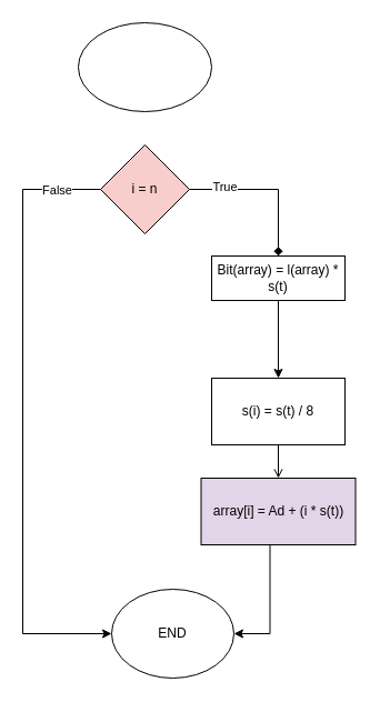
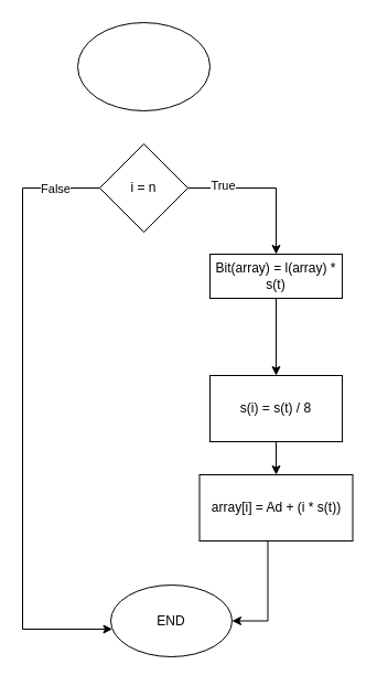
- <mxCell id="7" value="i = n" style="rhombus;whiteSpace=wrap;html=1;fillColor=#f8cecc;" vertex="1" parent="1"><mxGeometry x="90" y="130" width="80" height="80" as="geometry" /></mxCell>
+ <mxCell id="7" value="i = n" style="rhombus;whiteSpace=wrap;html=1;" vertex="1" parent="1"><mxGeometry x="90" y="130" width="80" height="80" as="geometry" /></mxCell>
- <mxCell id="3" value="" style="edgeStyle=orthogonalEdgeStyle;rounded=0;orthogonalLoop=1;jettySize=auto;html=1;endArrow=diamond;" edge="1" parent="1" source="7" target="9"><mxGeometry relative="1" as="geometry" /></mxCell>
+ <mxCell id="3" value="" style="edgeStyle=orthogonalEdgeStyle;rounded=0;orthogonalLoop=1;jettySize=auto;html=1;" edge="1" parent="1" source="7" target="9"><mxGeometry relative="1" as="geometry" /></mxCell>
- <mxCell id="10" value="" style="edgeStyle=orthogonalEdgeStyle;rounded=0;orthogonalLoop=1;jettySize=auto;html=1;endArrow=open;" edge="1" parent="1" source="11" target="13"><mxGeometry relative="1" as="geometry" /></mxCell>
+ <mxCell id="10" value="" style="edgeStyle=orthogonalEdgeStyle;rounded=0;orthogonalLoop=1;jettySize=auto;html=1;" edge="1" parent="1" source="11" target="13"><mxGeometry relative="1" as="geometry" /></mxCell>
- <mxCell id="13" value="array[i] = Ad + (i * s(t))" style="whiteSpace=wrap;html=1;fillColor=#e1d5e7;" vertex="1" parent="1"><mxGeometry x="180.5" y="430" width="139" height="60" as="geometry" /></mxCell>
+ <mxCell id="13" value="array[i] = Ad + (i * s(t))" style="whiteSpace=wrap;html=1;" vertex="1" parent="1"><mxGeometry x="180.5" y="430" width="139" height="60" as="geometry" /></mxCell>
- <mxCell id="14" value="END" style="ellipse;whiteSpace=wrap;html=1;" vertex="1" parent="1"><mxGeometry x="100" y="530" width="110" height="80" as="geometry" /></mxCell>
+ <mxCell id="14" value="END" style="ellipse;whiteSpace=wrap;html=1;" vertex="1" parent="1"><mxGeometry x="100" y="530" width="110" height="65" as="geometry" /></mxCell>
